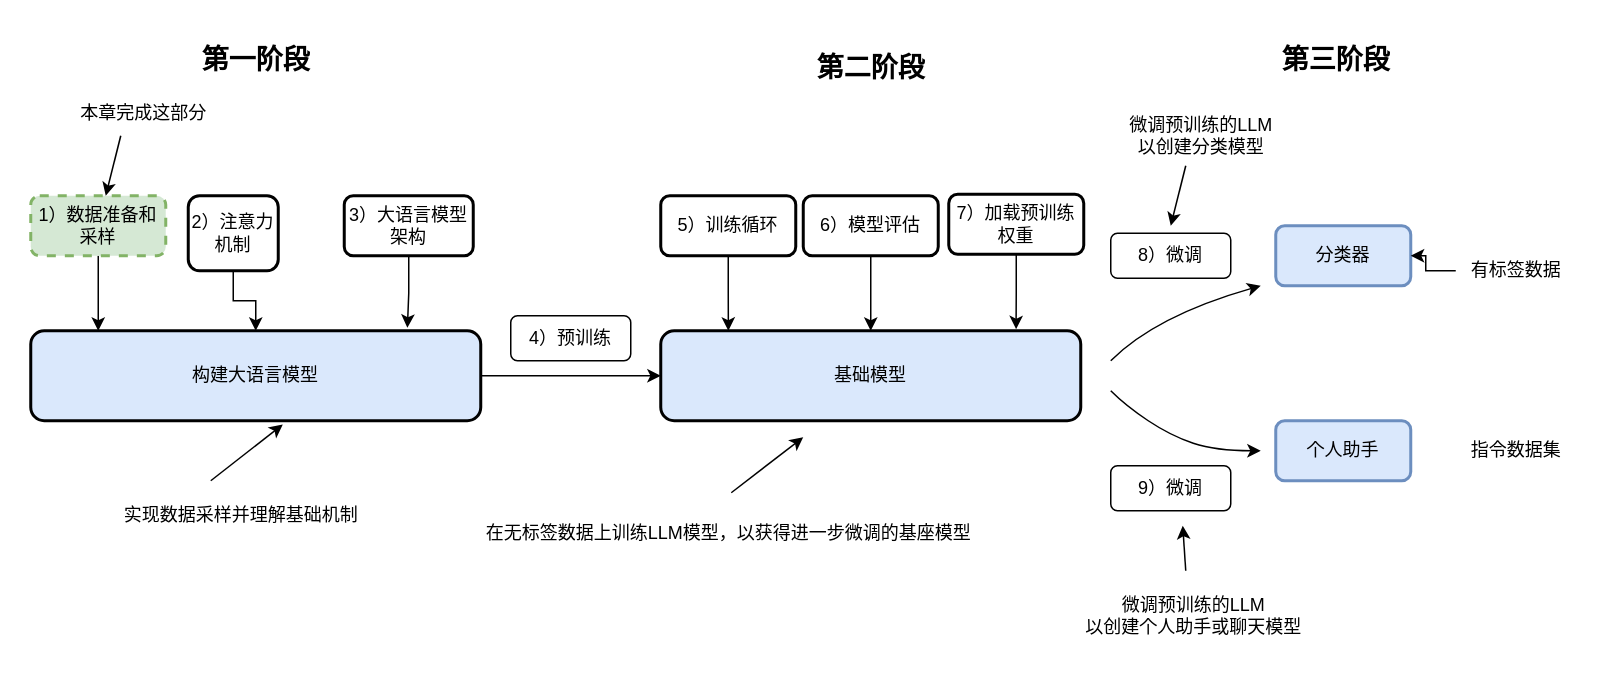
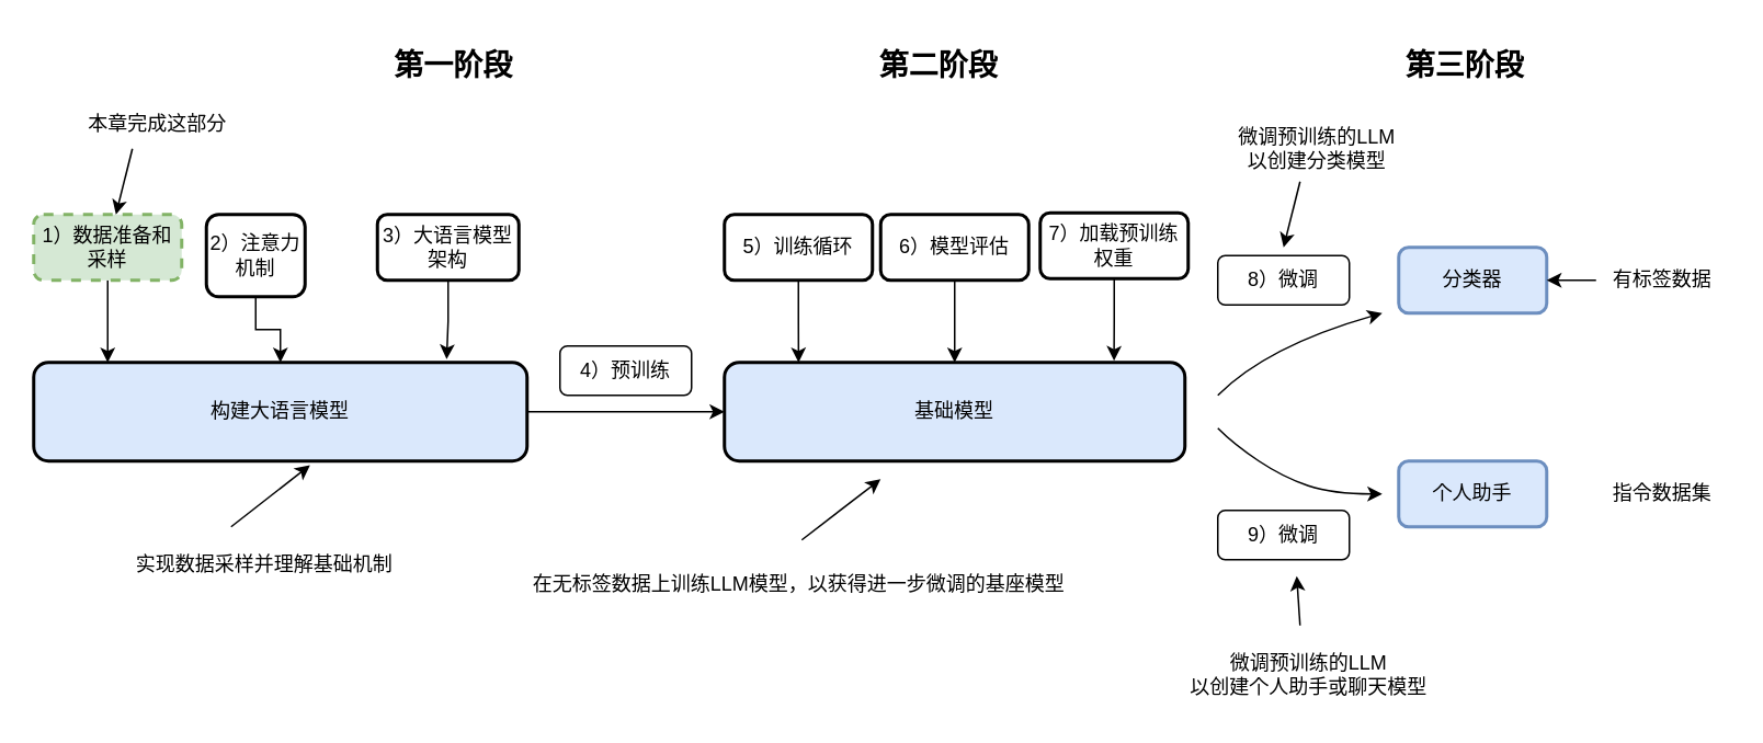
- <mxCell id="12" value="&lt;b&gt;&lt;font style=&quot;font-size: 18px;&quot;&gt;第一阶段&lt;/font&gt;&lt;/b&gt;" style="text;html=1;align=center;verticalAlign=middle;resizable=0;points=[];autosize=1;strokeColor=none;fillColor=none;" parent="1" vertex="1"><mxGeometry x="120" y="20" width="100" height="40" as="geometry" /></mxCell>
+ <mxCell id="12" value="&lt;b&gt;&lt;font style=&quot;font-size: 18px;&quot;&gt;第一阶段&lt;/font&gt;&lt;/b&gt;" style="text;html=1;align=center;verticalAlign=middle;resizable=0;points=[];autosize=1;strokeColor=none;fillColor=none;" parent="1" vertex="1"><mxGeometry x="225" y="20" width="100" height="40" as="geometry" /></mxCell>
- <mxCell id="36" value="&lt;b&gt;&lt;font style=&quot;font-size: 18px;&quot;&gt;第二阶段&lt;/font&gt;&lt;/b&gt;" style="text;html=1;align=center;verticalAlign=middle;resizable=0;points=[];autosize=1;strokeColor=none;fillColor=none;" vertex="1" parent="1"><mxGeometry x="530" y="25" width="100" height="40" as="geometry" /></mxCell>
+ <mxCell id="36" value="&lt;b&gt;&lt;font style=&quot;font-size: 18px;&quot;&gt;第二阶段&lt;/font&gt;&lt;/b&gt;" style="text;html=1;align=center;verticalAlign=middle;resizable=0;points=[];autosize=1;strokeColor=none;fillColor=none;" vertex="1" parent="1"><mxGeometry x="520" y="20" width="100" height="40" as="geometry" /></mxCell>
- <mxCell id="28" value="有标签数据" style="text;html=1;align=center;verticalAlign=middle;resizable=0;points=[];autosize=1;strokeColor=none;fillColor=none;" parent="1" vertex="1"><mxGeometry x="970" y="165" width="80" height="30" as="geometry" /></mxCell>
+ <mxCell id="28" value="有标签数据" style="text;html=1;align=center;verticalAlign=middle;resizable=0;points=[];autosize=1;strokeColor=none;fillColor=none;" parent="1" vertex="1"><mxGeometry x="970" y="155" width="80" height="30" as="geometry" /></mxCell>
